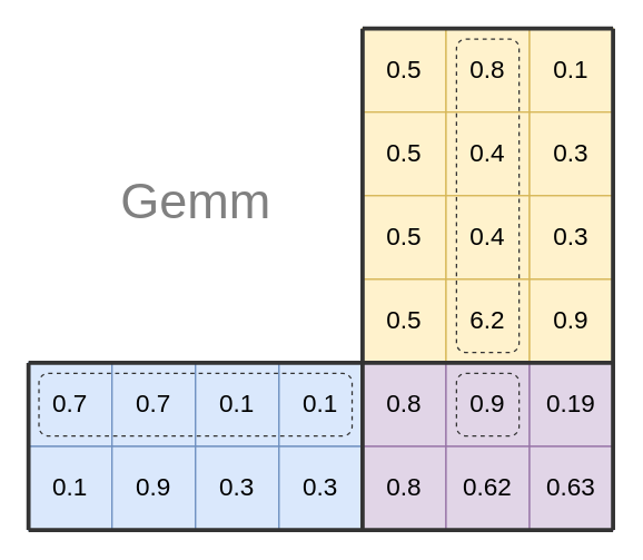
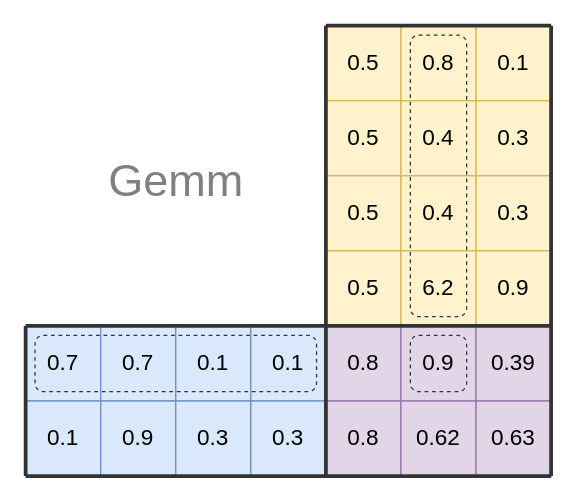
- <mxCell id="26" value="0.19" style="whiteSpace=wrap;html=1;aspect=fixed;fontSize=18;strokeColor=#9673a6;fillColor=#e1d5e7;" vertex="1" parent="2"><mxGeometry x="360" y="240" width="60" height="60" as="geometry" /></mxCell>
+ <mxCell id="26" value="0.39" style="whiteSpace=wrap;html=1;aspect=fixed;fontSize=18;strokeColor=#9673a6;fillColor=#e1d5e7;" vertex="1" parent="2"><mxGeometry x="360" y="240" width="60" height="60" as="geometry" /></mxCell>
